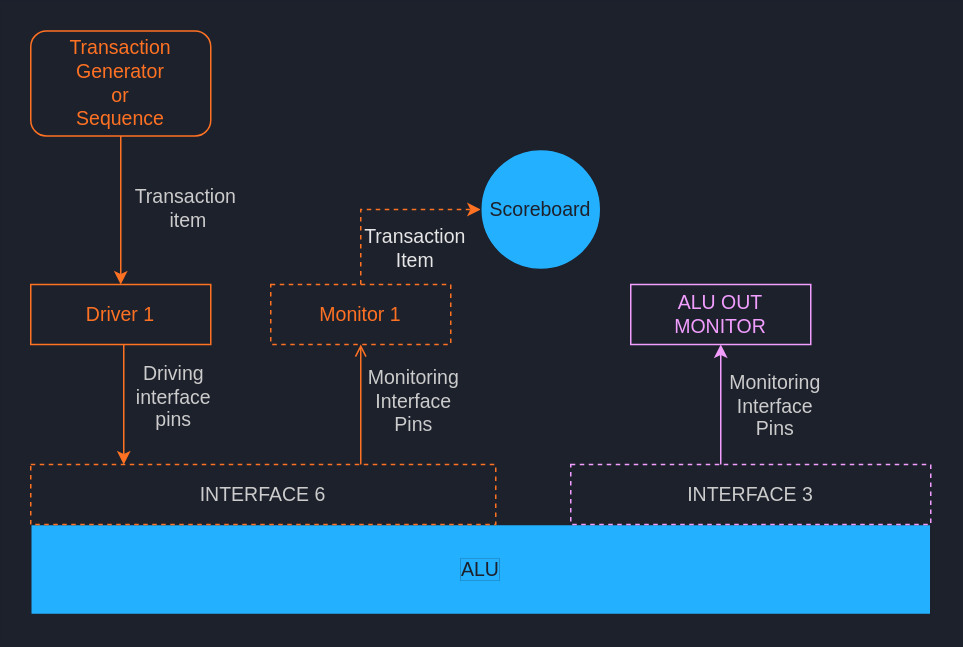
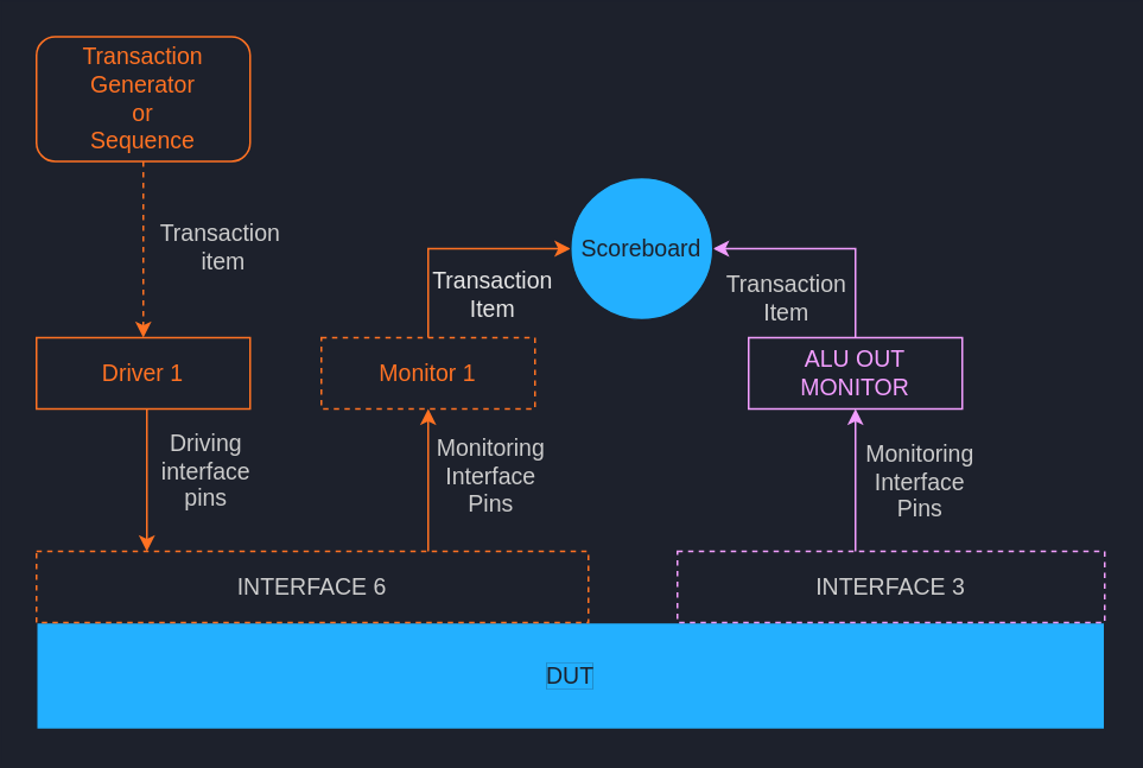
- <mxCell id="11" style="edgeStyle=orthogonalEdgeStyle;rounded=0;orthogonalLoop=1;jettySize=auto;html=1;fontSize=13;fontColor=#FF7223;strokeColor=#FF7223;" parent="1" source="13" target="4" edge="1"><mxGeometry relative="1" as="geometry" /></mxCell>
+ <mxCell id="11" style="edgeStyle=orthogonalEdgeStyle;rounded=0;orthogonalLoop=1;jettySize=auto;html=1;fontSize=13;fontColor=#FF7223;strokeColor=#FF7223;dashed=1;" parent="1" source="13" target="4" edge="1"><mxGeometry relative="1" as="geometry" /></mxCell>
- <mxCell id="5" style="edgeStyle=orthogonalEdgeStyle;rounded=0;orthogonalLoop=1;jettySize=auto;html=1;entryX=0;entryY=0.5;entryDx=0;entryDy=0;startArrow=none;startFill=0;fontSize=13;fontColor=#0000FF;strokeColor=#FF7223;dashed=1;" parent="1" source="7" target="14" edge="1"><mxGeometry relative="1" as="geometry"><Array as="points"><mxPoint x="240" y="139" /></Array></mxGeometry></mxCell>
+ <mxCell id="5" style="edgeStyle=orthogonalEdgeStyle;rounded=0;orthogonalLoop=1;jettySize=auto;html=1;entryX=0;entryY=0.5;entryDx=0;entryDy=0;startArrow=none;startFill=0;fontSize=13;fontColor=#0000FF;strokeColor=#FF7223;" parent="1" source="7" target="14" edge="1"><mxGeometry relative="1" as="geometry"><Array as="points"><mxPoint x="240" y="139" /></Array></mxGeometry></mxCell>
+ <mxCell id="8" style="edgeStyle=orthogonalEdgeStyle;rounded=0;orthogonalLoop=1;jettySize=auto;html=1;entryX=1;entryY=0.5;entryDx=0;entryDy=0;startArrow=none;startFill=0;fontSize=13;labelBackgroundColor=#1D212C;fontColor=#E023FF;labelBorderColor=none;strokeColor=#F29EFF;" parent="1" source="10" target="14" edge="1"><mxGeometry relative="1" as="geometry"><Array as="points"><mxPoint x="480" y="139" /></Array></mxGeometry></mxCell>
+ <mxCell id="9" value="Transaction&lt;br&gt;Item" style="edgeLabel;html=1;align=center;verticalAlign=middle;resizable=0;points=[];fontSize=13;labelBackgroundColor=none;labelBorderColor=none;fontColor=#ccc;" parent="8" vertex="1" connectable="0"><mxGeometry x="-0.766" y="2" relative="1" as="geometry"><mxPoint x="-38" y="-8" as="offset" /></mxGeometry></mxCell>
- <mxCell id="16" style="edgeStyle=orthogonalEdgeStyle;rounded=0;orthogonalLoop=1;jettySize=auto;html=1;entryX=0.5;entryY=1;entryDx=0;entryDy=0;fontSize=13;fontColor=#FF7223;strokeColor=#FF7223;endArrow=open;" parent="1" source="18" target="7" edge="1"><mxGeometry relative="1" as="geometry"><Array as="points"><mxPoint x="240" y="288" /><mxPoint x="240" y="288" /></Array></mxGeometry></mxCell>
+ <mxCell id="16" style="edgeStyle=orthogonalEdgeStyle;rounded=0;orthogonalLoop=1;jettySize=auto;html=1;entryX=0.5;entryY=1;entryDx=0;entryDy=0;fontSize=13;fontColor=#FF7223;strokeColor=#FF7223;" parent="1" source="18" target="7" edge="1"><mxGeometry relative="1" as="geometry"><Array as="points"><mxPoint x="240" y="288" /><mxPoint x="240" y="288" /></Array></mxGeometry></mxCell>
- <mxCell id="15" value="&lt;font color=&quot;#1d212c&quot; style=&quot;background-color: rgb(35 , 176 , 255)&quot;&gt;ALU&lt;br&gt;&lt;/font&gt;" style="rounded=0;whiteSpace=wrap;html=1;fontSize=13;labelBackgroundColor=#1D212C;strokeColor=#1D212C;fillColor=#23B0FF;" parent="1" vertex="1"><mxGeometry x="20" y="349" width="600" height="60" as="geometry" /></mxCell>
+ <mxCell id="15" value="&lt;font color=&quot;#1d212c&quot; style=&quot;background-color: rgb(35 , 176 , 255)&quot;&gt;DUT&lt;br&gt;&lt;/font&gt;" style="rounded=0;whiteSpace=wrap;html=1;fontSize=13;labelBackgroundColor=#1D212C;strokeColor=#1D212C;fillColor=#23B0FF;" parent="1" vertex="1"><mxGeometry x="20" y="349" width="600" height="60" as="geometry" /></mxCell>
